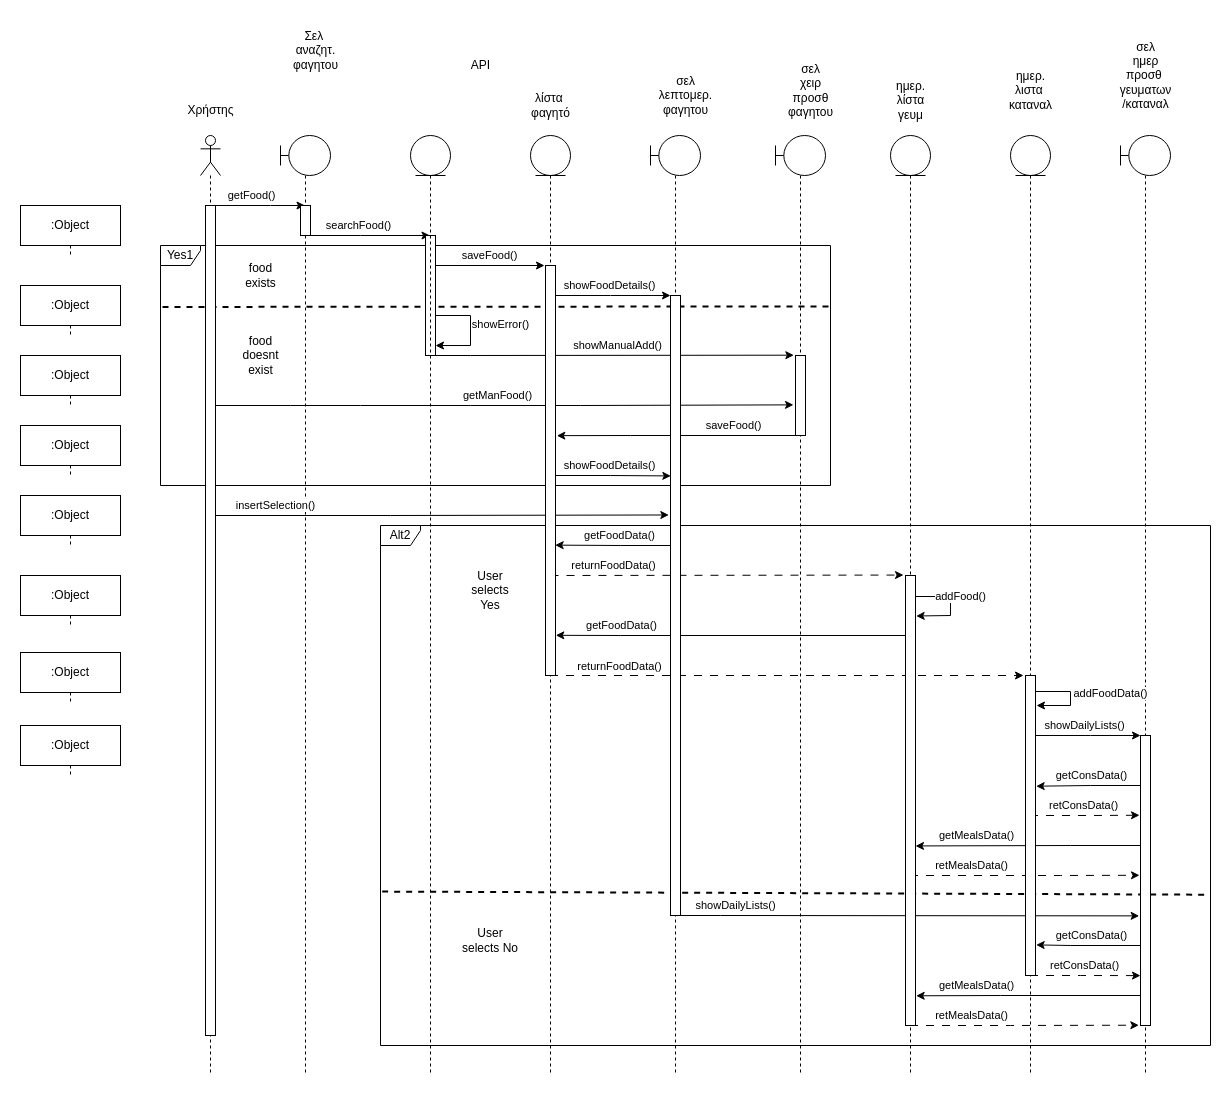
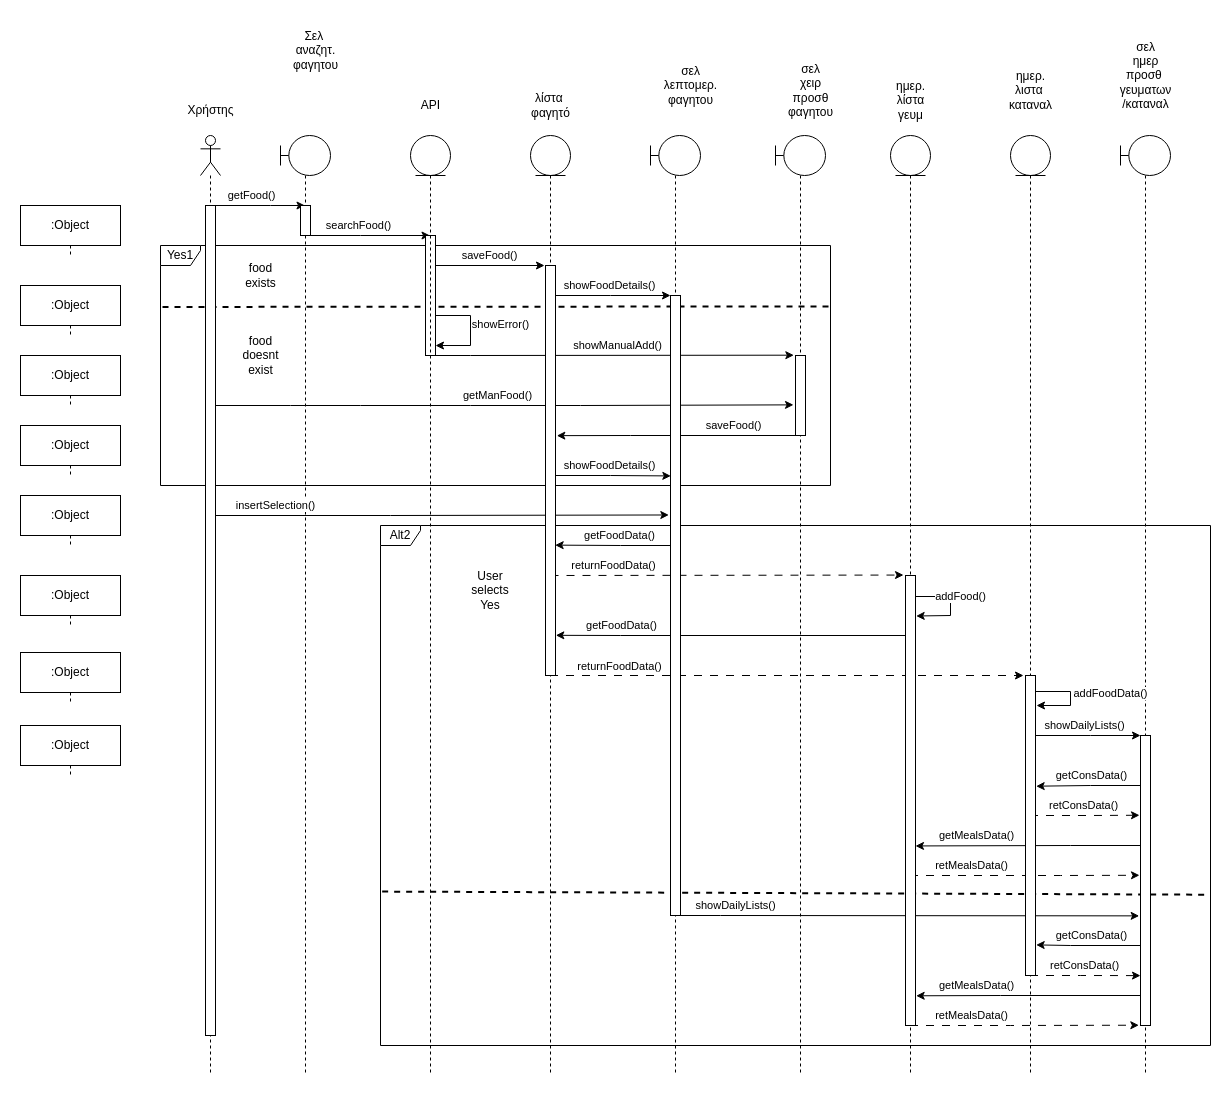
- <mxCell id="13" value="API" style="text;html=1;align=center;verticalAlign=middle;resizable=0;points=[];autosize=1;strokeColor=none;fillColor=none;" vertex="1" parent="1"><mxGeometry x="460" y="50" width="40" height="30" as="geometry" /></mxCell>
+ <mxCell id="13" value="API" style="text;html=1;align=center;verticalAlign=middle;resizable=0;points=[];autosize=1;strokeColor=none;fillColor=none;" vertex="1" parent="1"><mxGeometry x="410" y="90" width="40" height="30" as="geometry" /></mxCell>
- <mxCell id="15" value="σελ&lt;br&gt;λεπτομερ.&lt;br&gt;φαγητου" style="text;html=1;align=center;verticalAlign=middle;resizable=0;points=[];autosize=1;strokeColor=none;fillColor=none;" vertex="1" parent="1"><mxGeometry x="645" y="65" width="80" height="60" as="geometry" /></mxCell>
+ <mxCell id="15" value="σελ&lt;br&gt;λεπτομερ.&lt;br&gt;φαγητου" style="text;html=1;align=center;verticalAlign=middle;resizable=0;points=[];autosize=1;strokeColor=none;fillColor=none;" vertex="1" parent="1"><mxGeometry x="650" y="55" width="80" height="60" as="geometry" /></mxCell>
- <mxCell id="51" value="User selects No" style="text;html=1;strokeColor=none;fillColor=none;align=center;verticalAlign=middle;whiteSpace=wrap;rounded=0;" vertex="1" parent="1"><mxGeometry x="460" y="925" width="60" height="30" as="geometry" /></mxCell>
